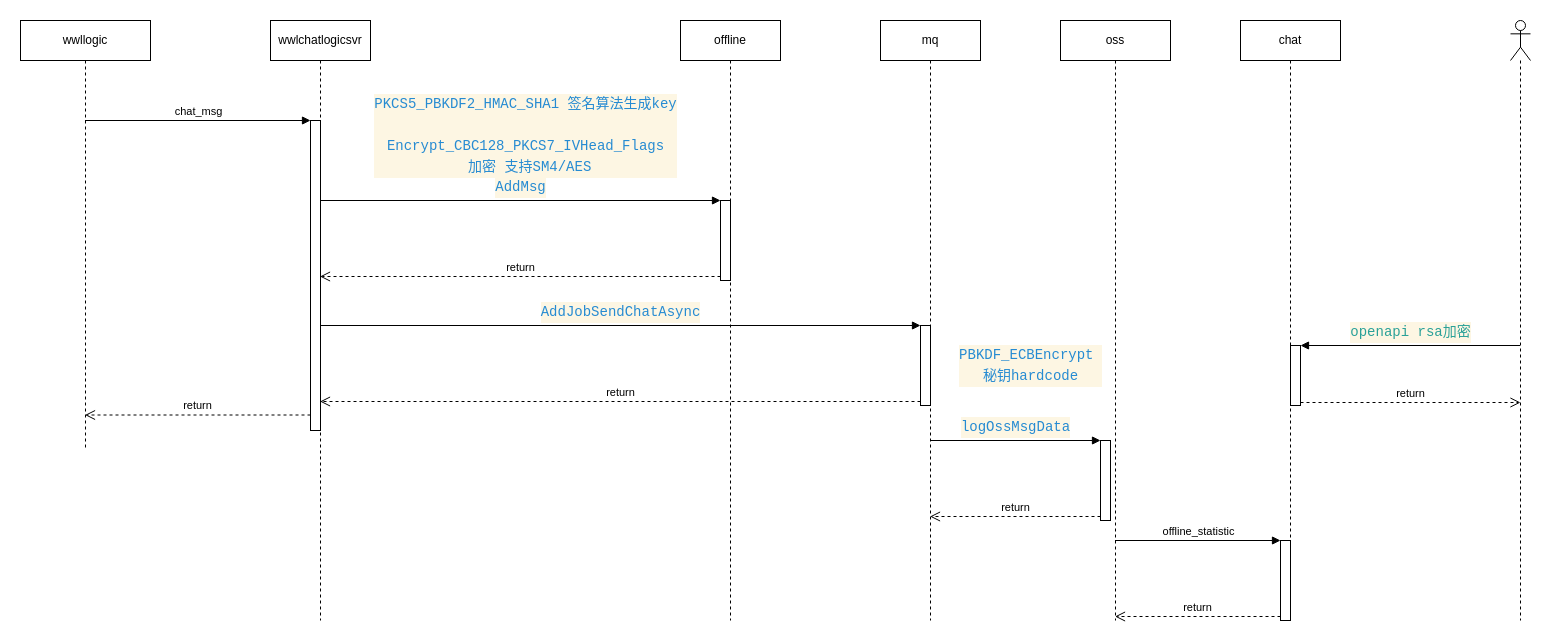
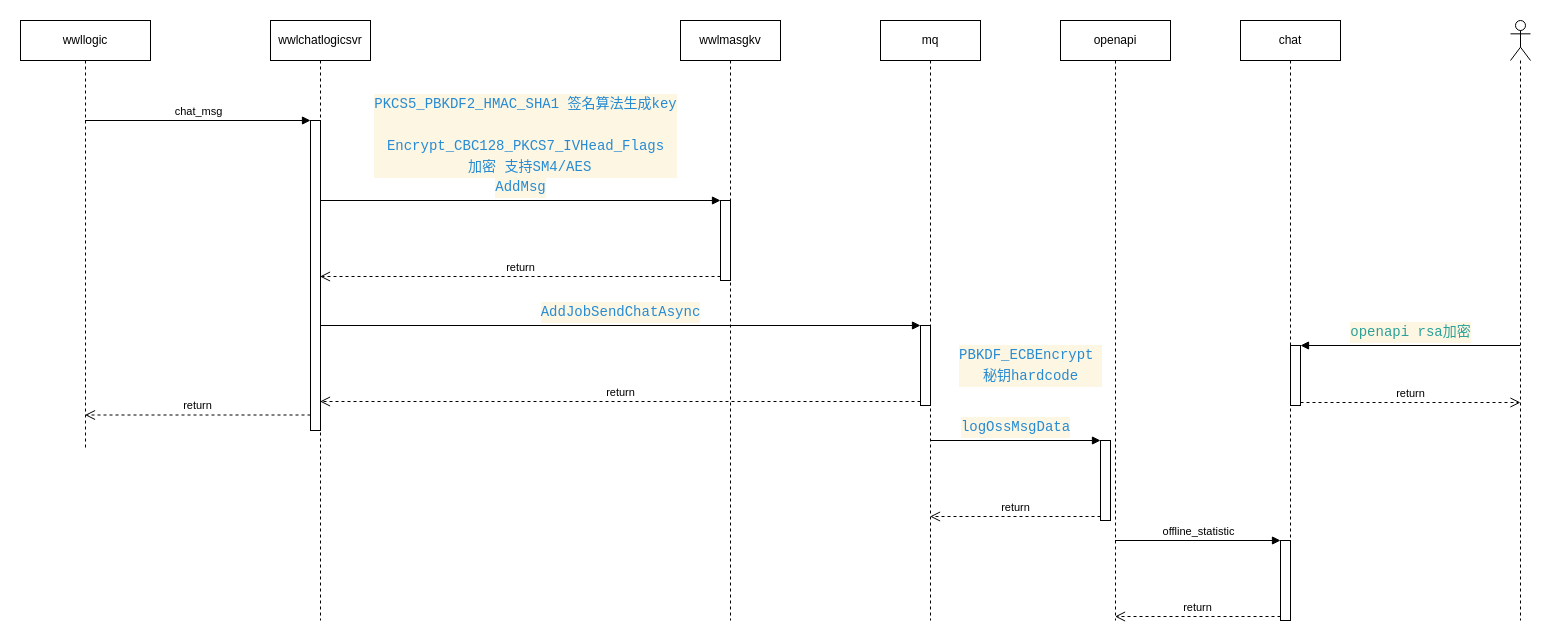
- <mxCell id="4" value="offline" style="shape=umlLifeline;perimeter=lifelinePerimeter;whiteSpace=wrap;html=1;container=1;collapsible=0;recursiveResize=0;outlineConnect=0;" vertex="1" parent="1"><mxGeometry x="680" y="20" width="100" height="600" as="geometry" /></mxCell>
+ <mxCell id="4" value="wwlmasgkv" style="shape=umlLifeline;perimeter=lifelinePerimeter;whiteSpace=wrap;html=1;container=1;collapsible=0;recursiveResize=0;outlineConnect=0;" vertex="1" parent="1"><mxGeometry x="680" y="20" width="100" height="600" as="geometry" /></mxCell>
- <mxCell id="17" value="oss" style="shape=umlLifeline;perimeter=lifelinePerimeter;whiteSpace=wrap;html=1;container=1;collapsible=0;recursiveResize=0;outlineConnect=0;" vertex="1" parent="1"><mxGeometry x="1060" y="20" width="110" height="600" as="geometry" /></mxCell>
+ <mxCell id="17" value="openapi" style="shape=umlLifeline;perimeter=lifelinePerimeter;whiteSpace=wrap;html=1;container=1;collapsible=0;recursiveResize=0;outlineConnect=0;" vertex="1" parent="1"><mxGeometry x="1060" y="20" width="110" height="600" as="geometry" /></mxCell>
